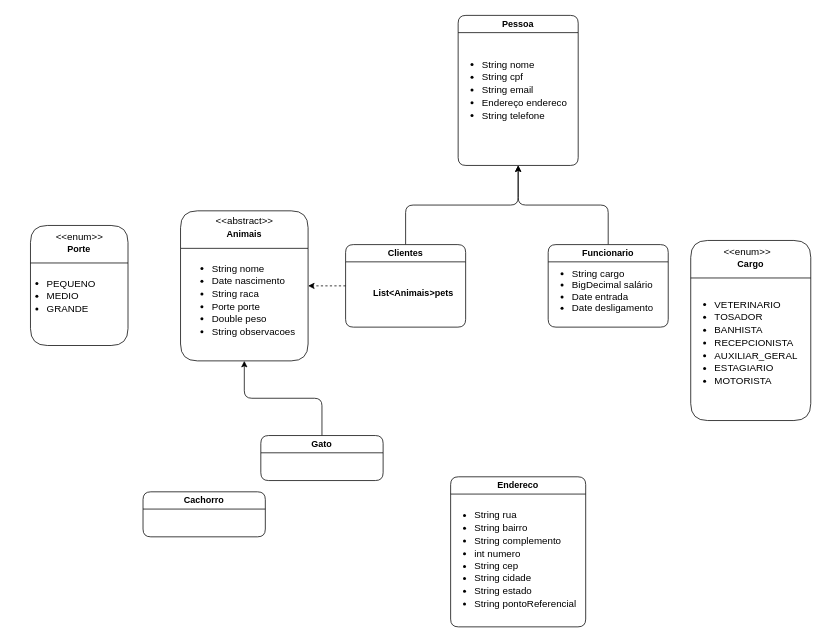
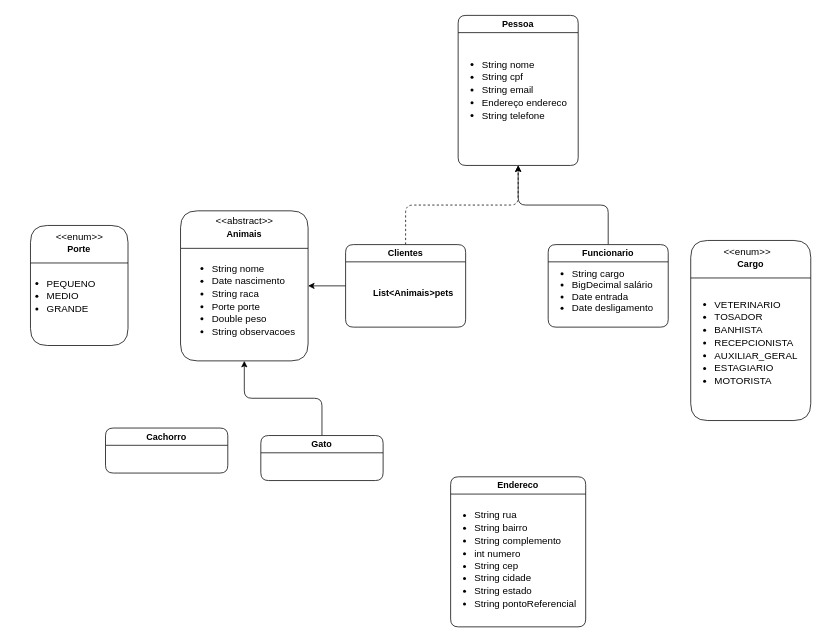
- <mxCell id="3" style="edgeStyle=orthogonalEdgeStyle;rounded=1;orthogonalLoop=1;jettySize=auto;html=1;exitX=0.5;exitY=0;exitDx=0;exitDy=0;entryX=0.5;entryY=1;entryDx=0;entryDy=0;fontSize=13;" parent="1" source="4" target="17" edge="1"><mxGeometry relative="1" as="geometry" /></mxCell>
+ <mxCell id="3" style="edgeStyle=orthogonalEdgeStyle;rounded=1;orthogonalLoop=1;jettySize=auto;html=1;exitX=0.5;exitY=0;exitDx=0;exitDy=0;entryX=0.5;entryY=1;entryDx=0;entryDy=0;fontSize=13;dashed=1;" parent="1" source="4" target="17" edge="1"><mxGeometry relative="1" as="geometry" /></mxCell>
- <mxCell id="2" style="edgeStyle=orthogonalEdgeStyle;rounded=1;orthogonalLoop=1;jettySize=auto;html=1;exitX=0;exitY=0.5;exitDx=0;exitDy=0;entryX=1;entryY=0.5;entryDx=0;entryDy=0;fontSize=13;dashed=1;" parent="1" source="4" target="8" edge="1"><mxGeometry relative="1" as="geometry" /></mxCell>
+ <mxCell id="2" style="edgeStyle=orthogonalEdgeStyle;rounded=1;orthogonalLoop=1;jettySize=auto;html=1;exitX=0;exitY=0.5;exitDx=0;exitDy=0;entryX=1;entryY=0.5;entryDx=0;entryDy=0;fontSize=13;" parent="1" source="4" target="8" edge="1"><mxGeometry relative="1" as="geometry" /></mxCell>
- <mxCell id="11" value="Cachorro" style="swimlane;whiteSpace=wrap;html=1;rounded=1;" parent="1" vertex="1"><mxGeometry x="190" y="655" width="163" height="60" as="geometry" /></mxCell>
+ <mxCell id="11" value="Cachorro" style="swimlane;whiteSpace=wrap;html=1;rounded=1;" parent="1" vertex="1"><mxGeometry x="140" y="570" width="163" height="60" as="geometry" /></mxCell>
